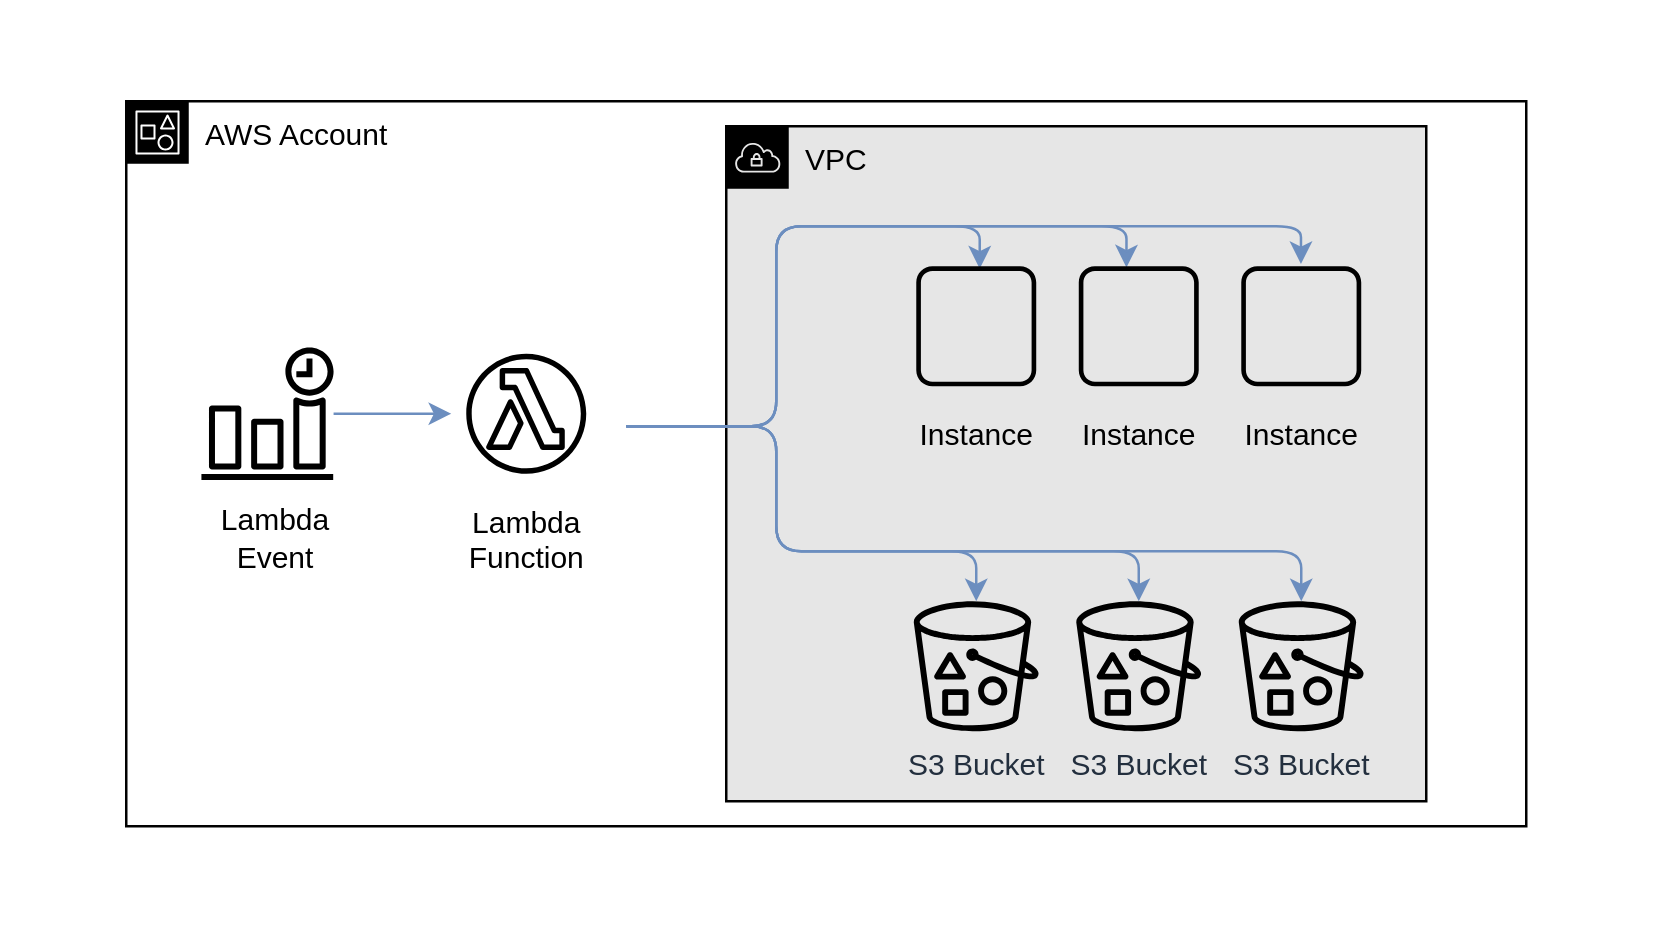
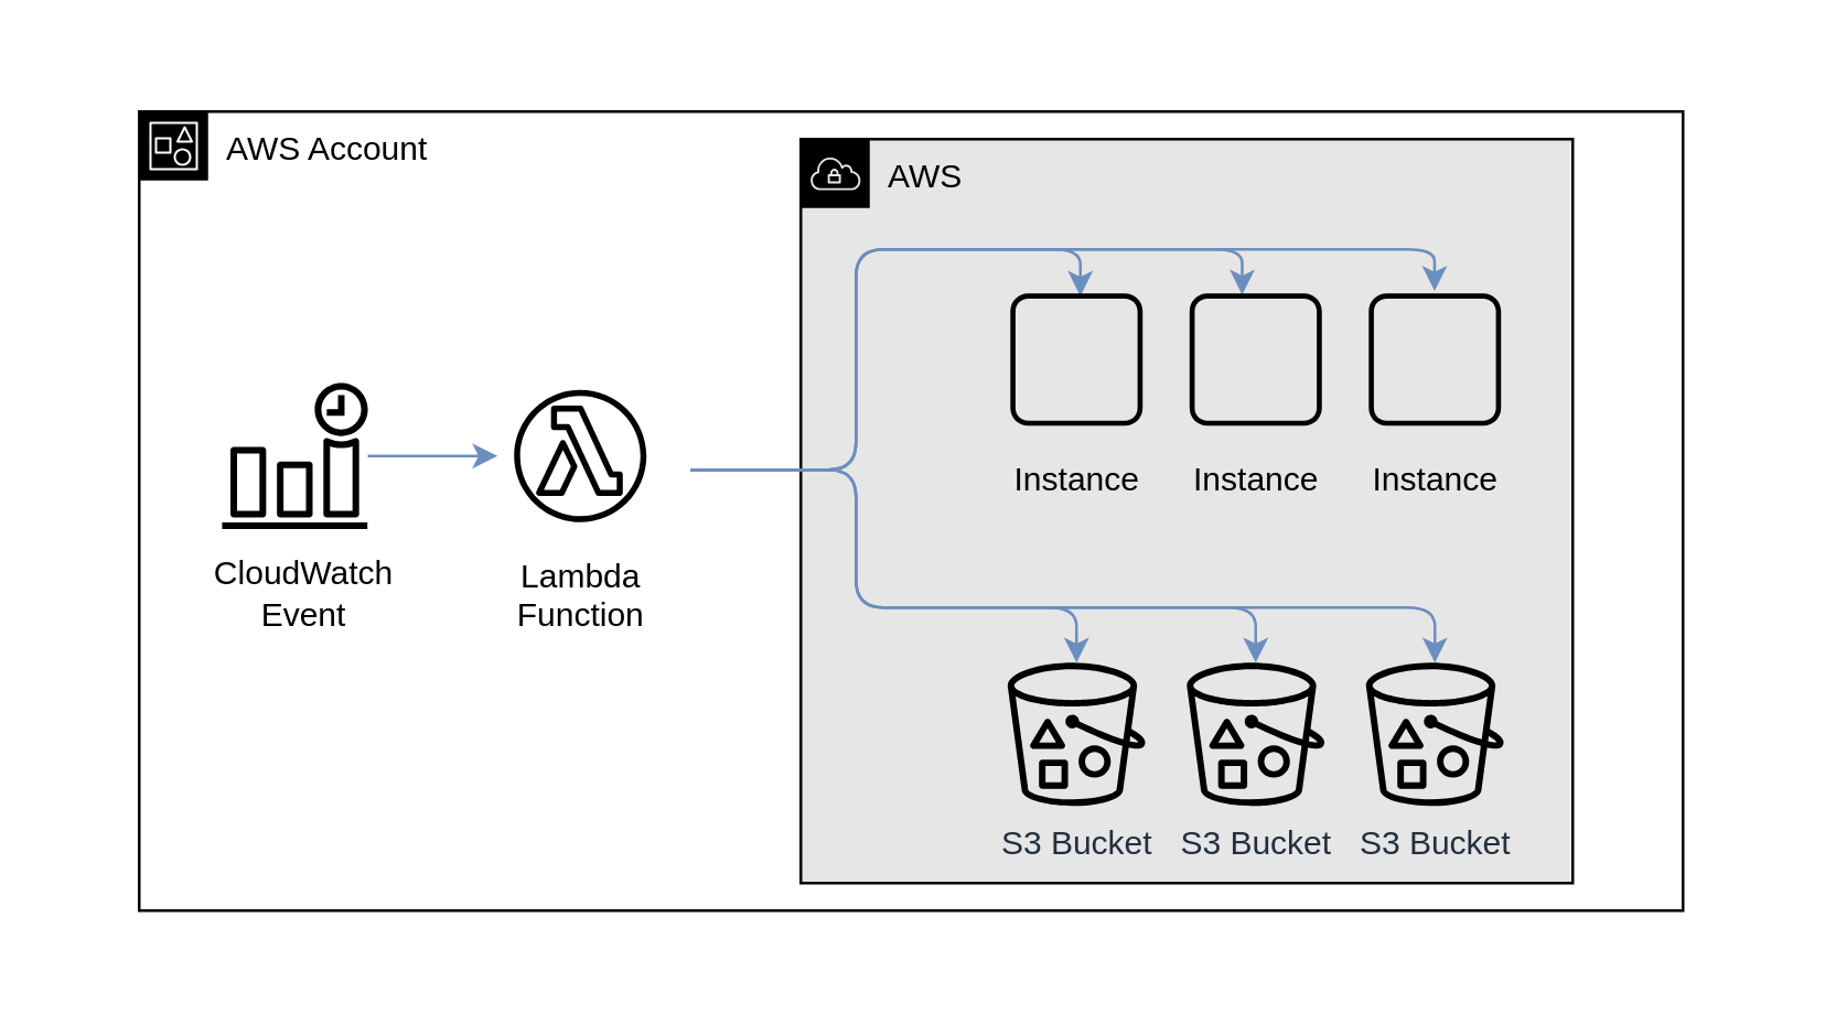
- <mxCell id="5" value="VPC" style="points=[[0,0],[0.25,0],[0.5,0],[0.75,0],[1,0],[1,0.25],[1,0.5],[1,0.75],[1,1],[0.75,1],[0.5,1],[0.25,1],[0,1],[0,0.75],[0,0.5],[0,0.25]];outlineConnect=0;html=1;whiteSpace=wrap;fontSize=12;fontStyle=0;container=0;pointerEvents=0;collapsible=0;recursiveResize=0;shape=mxgraph.aws4.group;grIcon=mxgraph.aws4.group_vpc;fillColor=none;verticalAlign=top;align=left;spacingLeft=30;dashed=0;rounded=1;labelBackgroundColor=none;" parent="1" vertex="1"><mxGeometry x="290" y="50" width="280" height="270" as="geometry" /></mxCell>
+ <mxCell id="5" value="AWS" style="points=[[0,0],[0.25,0],[0.5,0],[0.75,0],[1,0],[1,0.25],[1,0.5],[1,0.75],[1,1],[0.75,1],[0.5,1],[0.25,1],[0,1],[0,0.75],[0,0.5],[0,0.25]];outlineConnect=0;html=1;whiteSpace=wrap;fontSize=12;fontStyle=0;container=0;pointerEvents=0;collapsible=0;recursiveResize=0;shape=mxgraph.aws4.group;grIcon=mxgraph.aws4.group_vpc;fillColor=none;verticalAlign=top;align=left;spacingLeft=30;dashed=0;rounded=1;labelBackgroundColor=none;" parent="1" vertex="1"><mxGeometry x="290" y="50" width="280" height="270" as="geometry" /></mxCell>
- <mxCell id="15" value="Lambda Event" style="text;html=1;strokeColor=none;fillColor=none;align=center;verticalAlign=middle;whiteSpace=wrap;rounded=1;" parent="1" vertex="1"><mxGeometry x="80" y="200" width="60" height="30" as="geometry" /></mxCell>
+ <mxCell id="15" value="CloudWatch Event" style="text;html=1;strokeColor=none;fillColor=none;align=center;verticalAlign=middle;whiteSpace=wrap;rounded=1;" parent="1" vertex="1"><mxGeometry x="80" y="200" width="60" height="30" as="geometry" /></mxCell>
